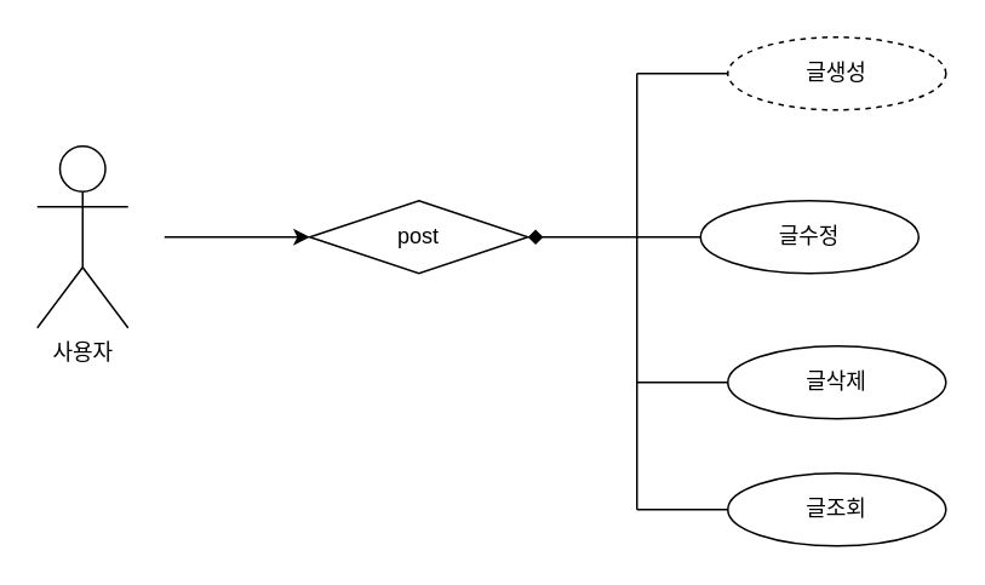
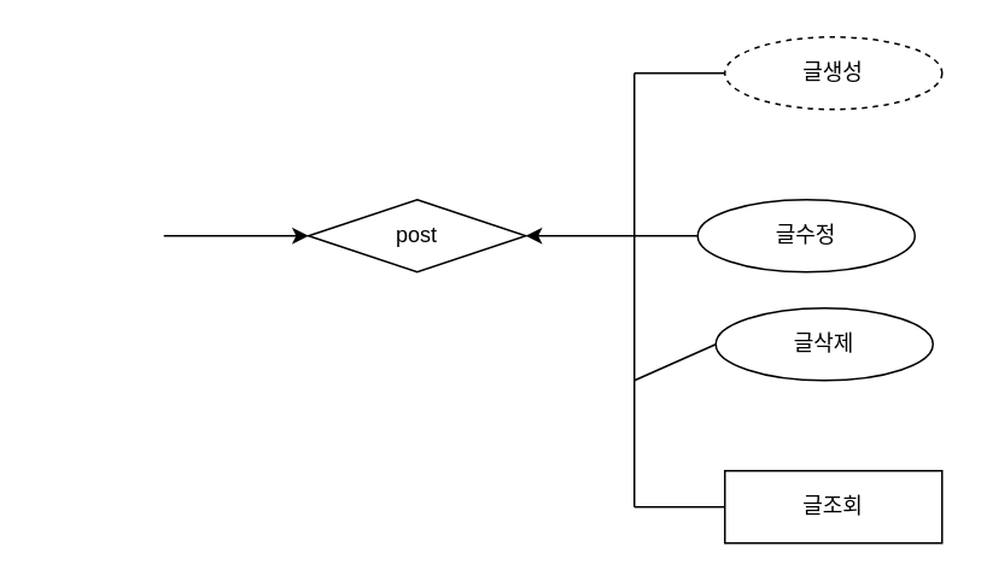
- <mxCell id="2" value="사용자" style="shape=umlActor;verticalLabelPosition=bottom;verticalAlign=top;html=1;outlineConnect=0;" parent="1" vertex="1"><mxGeometry x="20" y="80" width="50" height="100" as="geometry" /></mxCell>
- <mxCell id="9" value="" style="endArrow=diamond;html=1;entryX=1;entryY=0.5;entryDx=0;entryDy=0;exitX=0;exitY=0.5;exitDx=0;exitDy=0;" parent="1" source="6" target="3" edge="1"><mxGeometry width="50" height="50" relative="1" as="geometry"><mxPoint x="480" y="260" as="sourcePoint" /><mxPoint x="530" y="210" as="targetPoint" /></mxGeometry></mxCell>
+ <mxCell id="9" value="" style="endArrow=classic;html=1;entryX=1;entryY=0.5;entryDx=0;entryDy=0;exitX=0;exitY=0.5;exitDx=0;exitDy=0;" parent="1" source="6" target="3" edge="1"><mxGeometry width="50" height="50" relative="1" as="geometry"><mxPoint x="480" y="260" as="sourcePoint" /><mxPoint x="530" y="210" as="targetPoint" /></mxGeometry></mxCell>
- <mxCell id="7" value="글삭제" style="ellipse;whiteSpace=wrap;html=1;" parent="1" vertex="1"><mxGeometry x="400" y="190" width="120" height="40" as="geometry" /></mxCell>
+ <mxCell id="7" value="글삭제" style="ellipse;whiteSpace=wrap;html=1;" parent="1" vertex="1"><mxGeometry x="395" y="170" width="120" height="40" as="geometry" /></mxCell>
- <mxCell id="12" value="글조회" style="ellipse;whiteSpace=wrap;html=1;" parent="1" vertex="1"><mxGeometry x="400" y="260" width="120" height="40" as="geometry" /></mxCell>
+ <mxCell id="12" value="글조회" style="whiteSpace=wrap;html=1;rounded=0;" parent="1" vertex="1"><mxGeometry x="400" y="260" width="120" height="40" as="geometry" /></mxCell>
